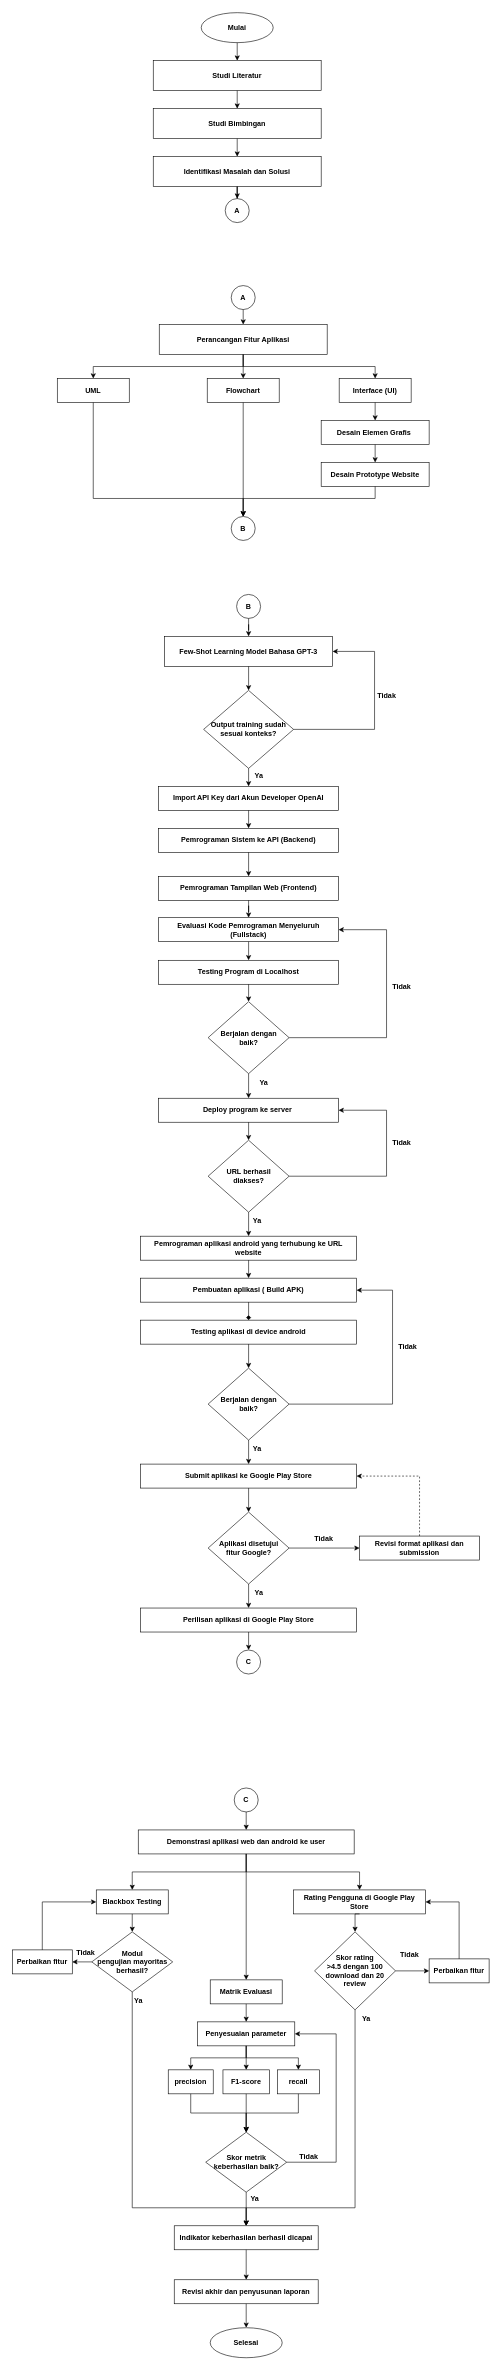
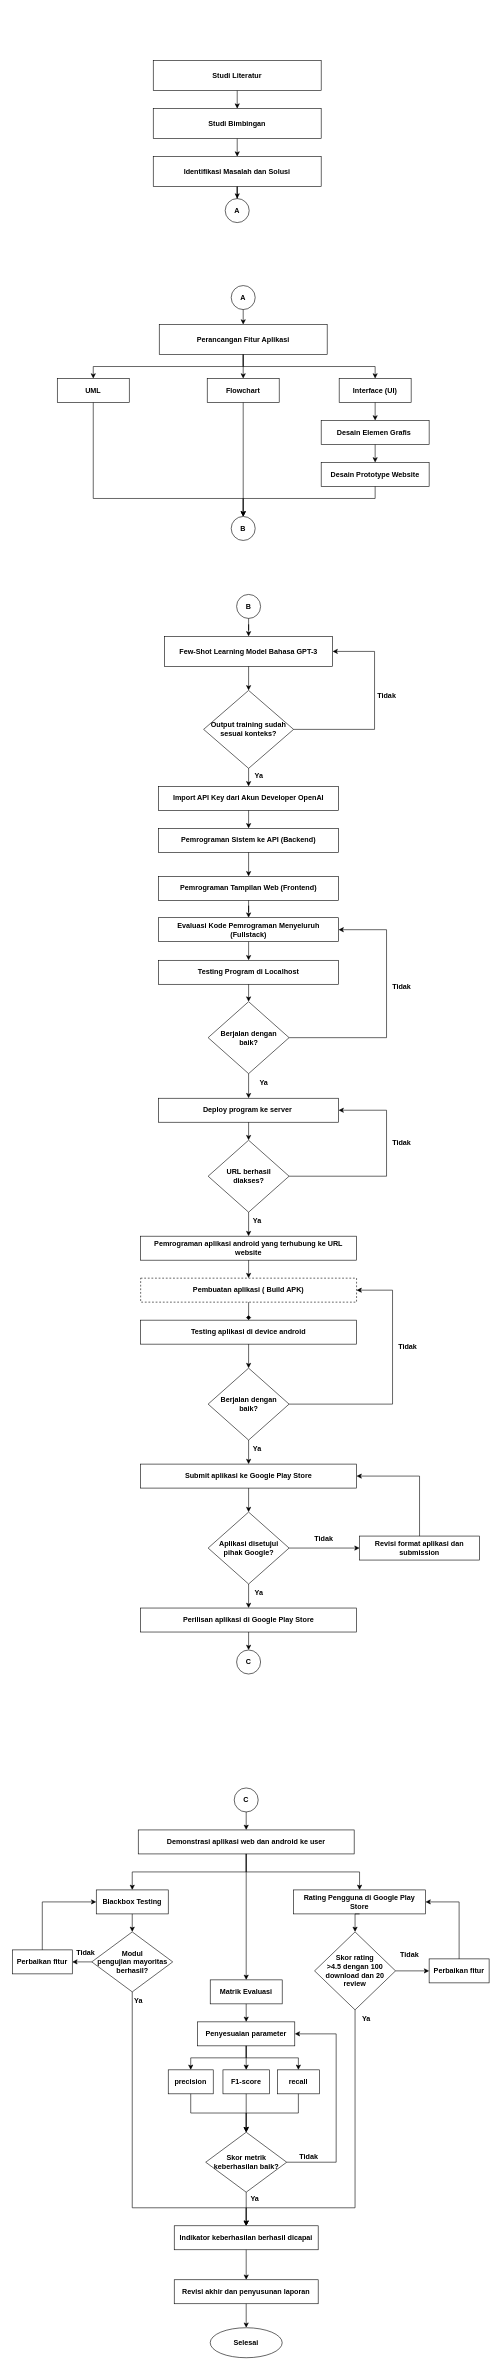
- <mxCell id="2" value="Mulai" style="ellipse;whiteSpace=wrap;html=1;fontStyle=1;fillColor=none;" vertex="1" parent="1"><mxGeometry x="335" y="20" width="120" height="50" as="geometry" /></mxCell>
- <mxCell id="4" style="edgeStyle=orthogonalEdgeStyle;rounded=0;orthogonalLoop=1;jettySize=auto;html=1;exitX=0.5;exitY=1;exitDx=0;exitDy=0;entryX=0.5;entryY=0;entryDx=0;entryDy=0;fontStyle=1;fillColor=none;" edge="1" parent="1" source="2" target="3"><mxGeometry relative="1" as="geometry" /></mxCell>
- <mxCell id="58" value="Pembuatan aplikasi ( Build APK)" style="rounded=0;whiteSpace=wrap;html=1;fontStyle=1;fillColor=none;" vertex="1" parent="1"><mxGeometry x="234" y="2130" width="360" height="40" as="geometry" /></mxCell>
+ <mxCell id="58" value="Pembuatan aplikasi ( Build APK)" style="rounded=0;whiteSpace=wrap;html=1;fontStyle=1;fillColor=none;dashed=1;" vertex="1" parent="1"><mxGeometry x="234" y="2130" width="360" height="40" as="geometry" /></mxCell>
- <mxCell id="73" style="edgeStyle=orthogonalEdgeStyle;rounded=0;orthogonalLoop=1;jettySize=auto;html=1;exitX=0.5;exitY=0;exitDx=0;exitDy=0;entryX=1;entryY=0.5;entryDx=0;entryDy=0;fontStyle=1;fillColor=none;dashed=1;" edge="1" parent="1" source="74" target="66"><mxGeometry relative="1" as="geometry" /></mxCell>
+ <mxCell id="73" style="edgeStyle=orthogonalEdgeStyle;rounded=0;orthogonalLoop=1;jettySize=auto;html=1;exitX=0.5;exitY=0;exitDx=0;exitDy=0;entryX=1;entryY=0.5;entryDx=0;entryDy=0;fontStyle=1;fillColor=none;" edge="1" parent="1" source="74" target="66"><mxGeometry relative="1" as="geometry" /></mxCell>
- <mxCell id="69" value="Aplikasi disetujui &lt;br&gt;fitur Google?" style="rhombus;whiteSpace=wrap;html=1;fontStyle=1;fillColor=none;" vertex="1" parent="1"><mxGeometry x="346.5" y="2520" width="135" height="120" as="geometry" /></mxCell>
+ <mxCell id="69" value="Aplikasi disetujui &lt;br&gt;pihak Google?" style="rhombus;whiteSpace=wrap;html=1;fontStyle=1;fillColor=none;" vertex="1" parent="1"><mxGeometry x="346.5" y="2520" width="135" height="120" as="geometry" /></mxCell>
